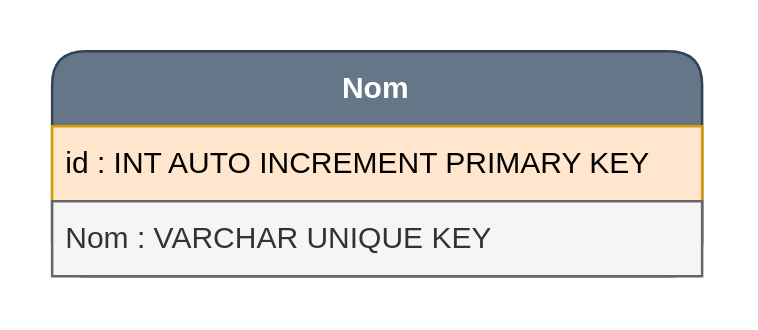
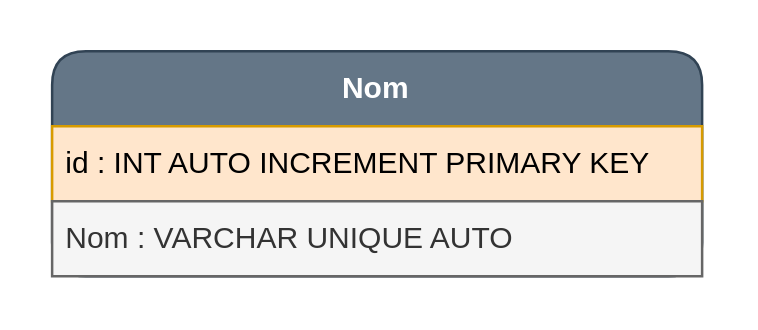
- <mxCell id="4" value="Nom : VARCHAR UNIQUE KEY" style="text;strokeColor=#666666;fillColor=#f5f5f5;align=left;verticalAlign=middle;spacingLeft=4;spacingRight=4;overflow=hidden;points=[[0,0.5],[1,0.5]];portConstraint=eastwest;rotatable=0;whiteSpace=wrap;html=1;fontColor=#333333;" vertex="1" parent="2"><mxGeometry y="60" width="260" height="30" as="geometry" /></mxCell>
+ <mxCell id="4" value="Nom : VARCHAR UNIQUE AUTO" style="text;strokeColor=#666666;fillColor=#f5f5f5;align=left;verticalAlign=middle;spacingLeft=4;spacingRight=4;overflow=hidden;points=[[0,0.5],[1,0.5]];portConstraint=eastwest;rotatable=0;whiteSpace=wrap;html=1;fontColor=#333333;" vertex="1" parent="2"><mxGeometry y="60" width="260" height="30" as="geometry" /></mxCell>
